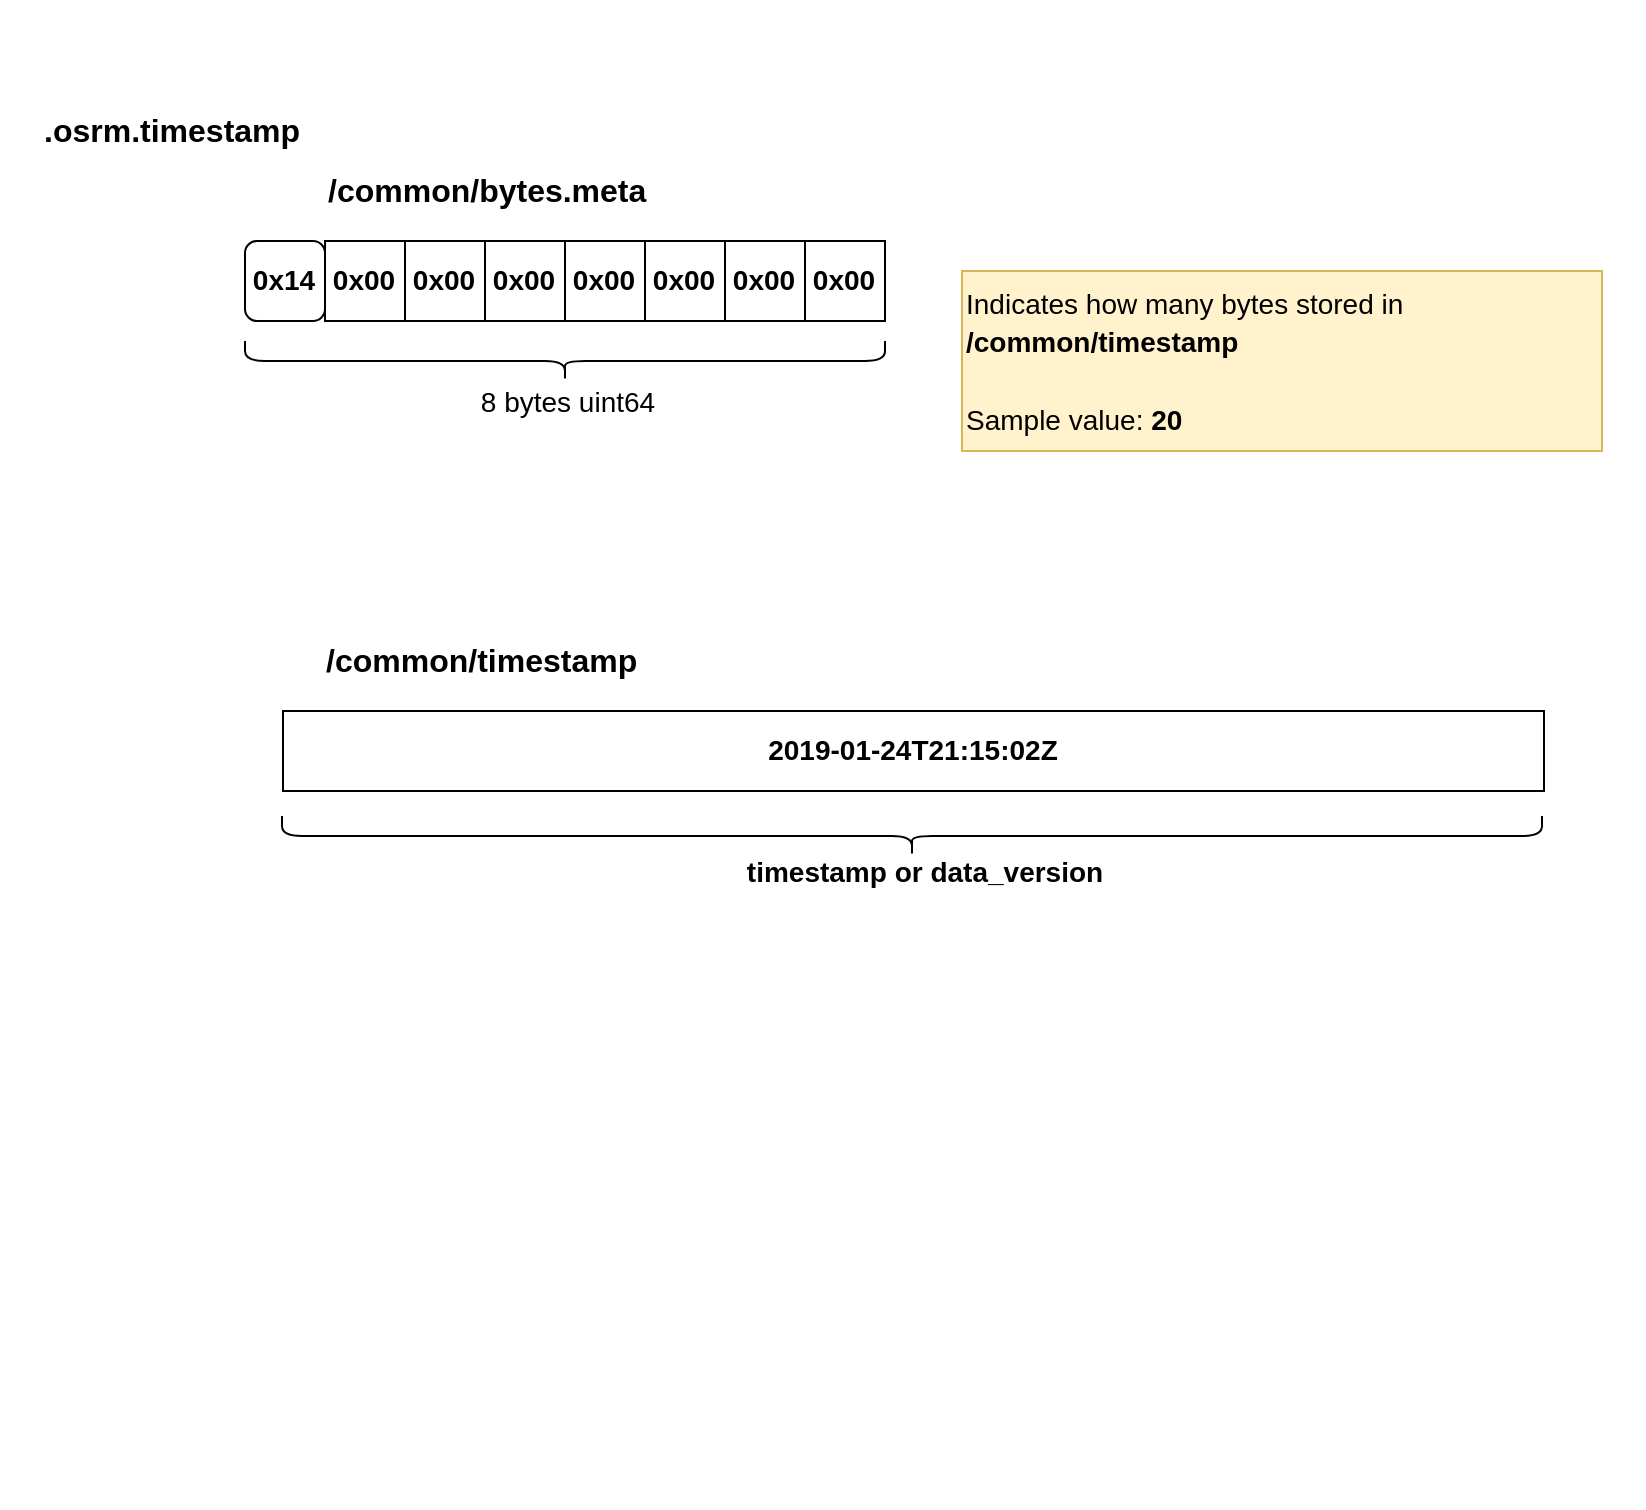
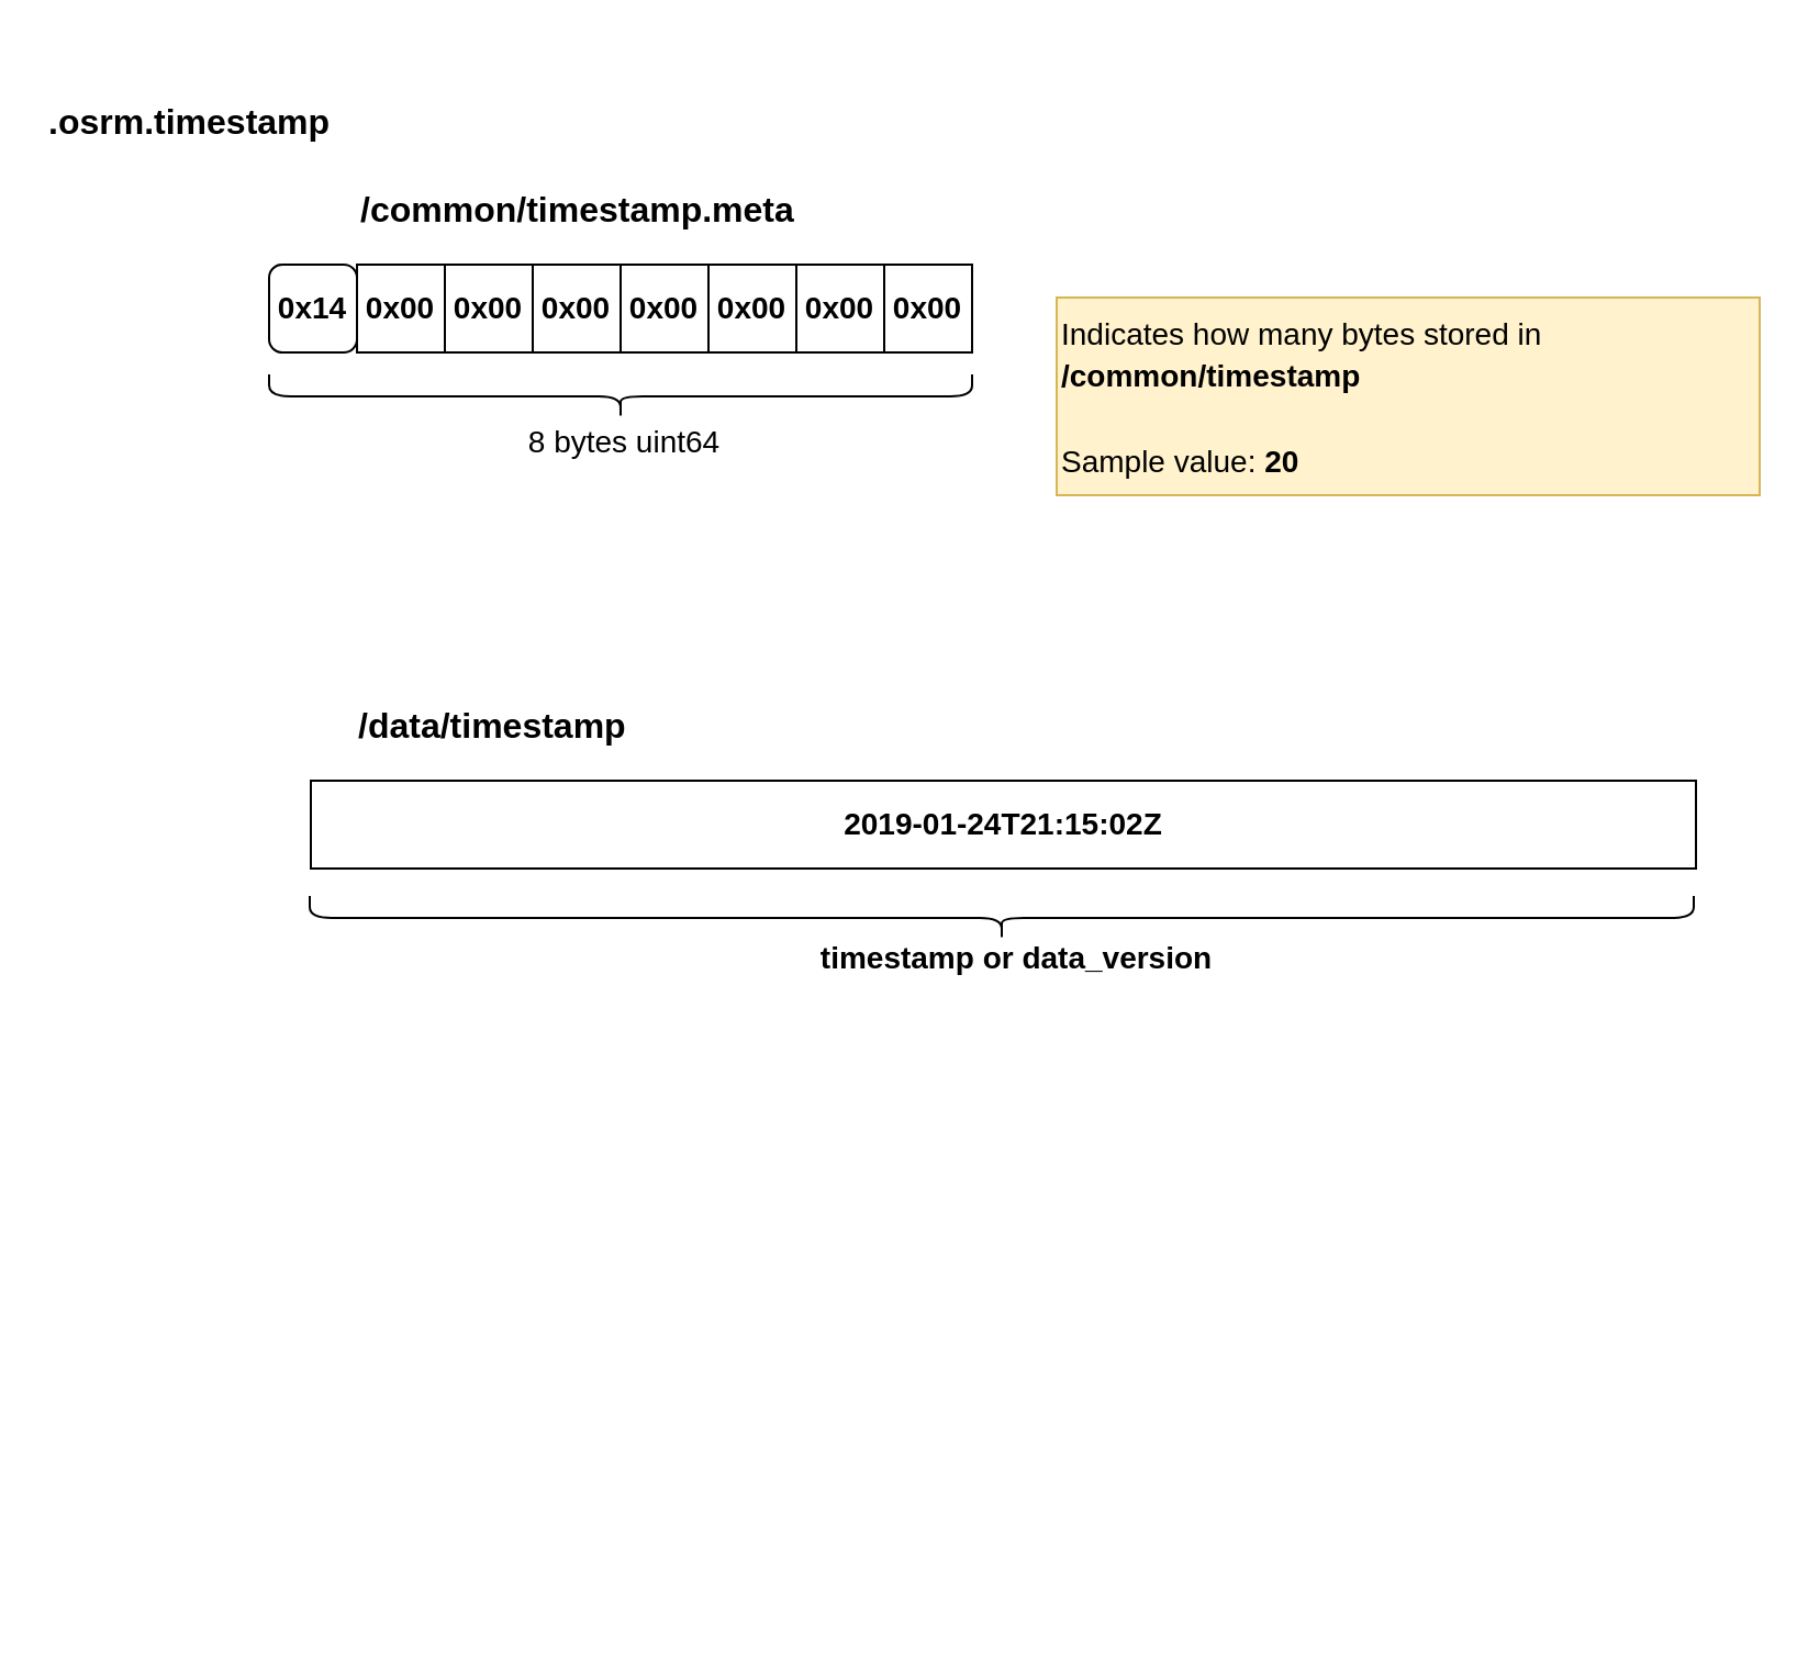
- <mxCell id="12" value=".osrm.timestamp" style="text;html=1;strokeColor=none;fillColor=none;align=left;verticalAlign=middle;whiteSpace=wrap;rounded=0;fontSize=16;fontStyle=1" parent="1" vertex="1"><mxGeometry x="20" y="55" width="245" height="20" as="geometry" /></mxCell>
+ <mxCell id="12" value=".osrm.timestamp" style="text;html=1;strokeColor=none;fillColor=none;align=left;verticalAlign=middle;whiteSpace=wrap;rounded=0;fontSize=16;fontStyle=1" parent="1" vertex="1"><mxGeometry x="20" y="45" width="245" height="20" as="geometry" /></mxCell>
- <mxCell id="13" value="/common/bytes.meta" style="text;html=1;strokeColor=none;fillColor=none;align=left;verticalAlign=middle;whiteSpace=wrap;rounded=0;fontSize=16;fontStyle=1" parent="1" vertex="1"><mxGeometry x="162" y="85" width="245" height="20" as="geometry" /></mxCell>
+ <mxCell id="13" value="/common/timestamp.meta" style="text;html=1;strokeColor=none;fillColor=none;align=left;verticalAlign=middle;whiteSpace=wrap;rounded=0;fontSize=16;fontStyle=1" parent="1" vertex="1"><mxGeometry x="162" y="85" width="245" height="20" as="geometry" /></mxCell>
- <mxCell id="15" value="/common/timestamp" style="text;html=1;strokeColor=none;fillColor=none;align=left;verticalAlign=middle;whiteSpace=wrap;rounded=0;fontSize=16;fontStyle=1" parent="1" vertex="1"><mxGeometry x="161" y="320" width="245" height="20" as="geometry" /></mxCell>
+ <mxCell id="15" value="/data/timestamp" style="text;html=1;strokeColor=none;fillColor=none;align=left;verticalAlign=middle;whiteSpace=wrap;rounded=0;fontSize=16;fontStyle=1" parent="1" vertex="1"><mxGeometry x="161" y="320" width="245" height="20" as="geometry" /></mxCell>
